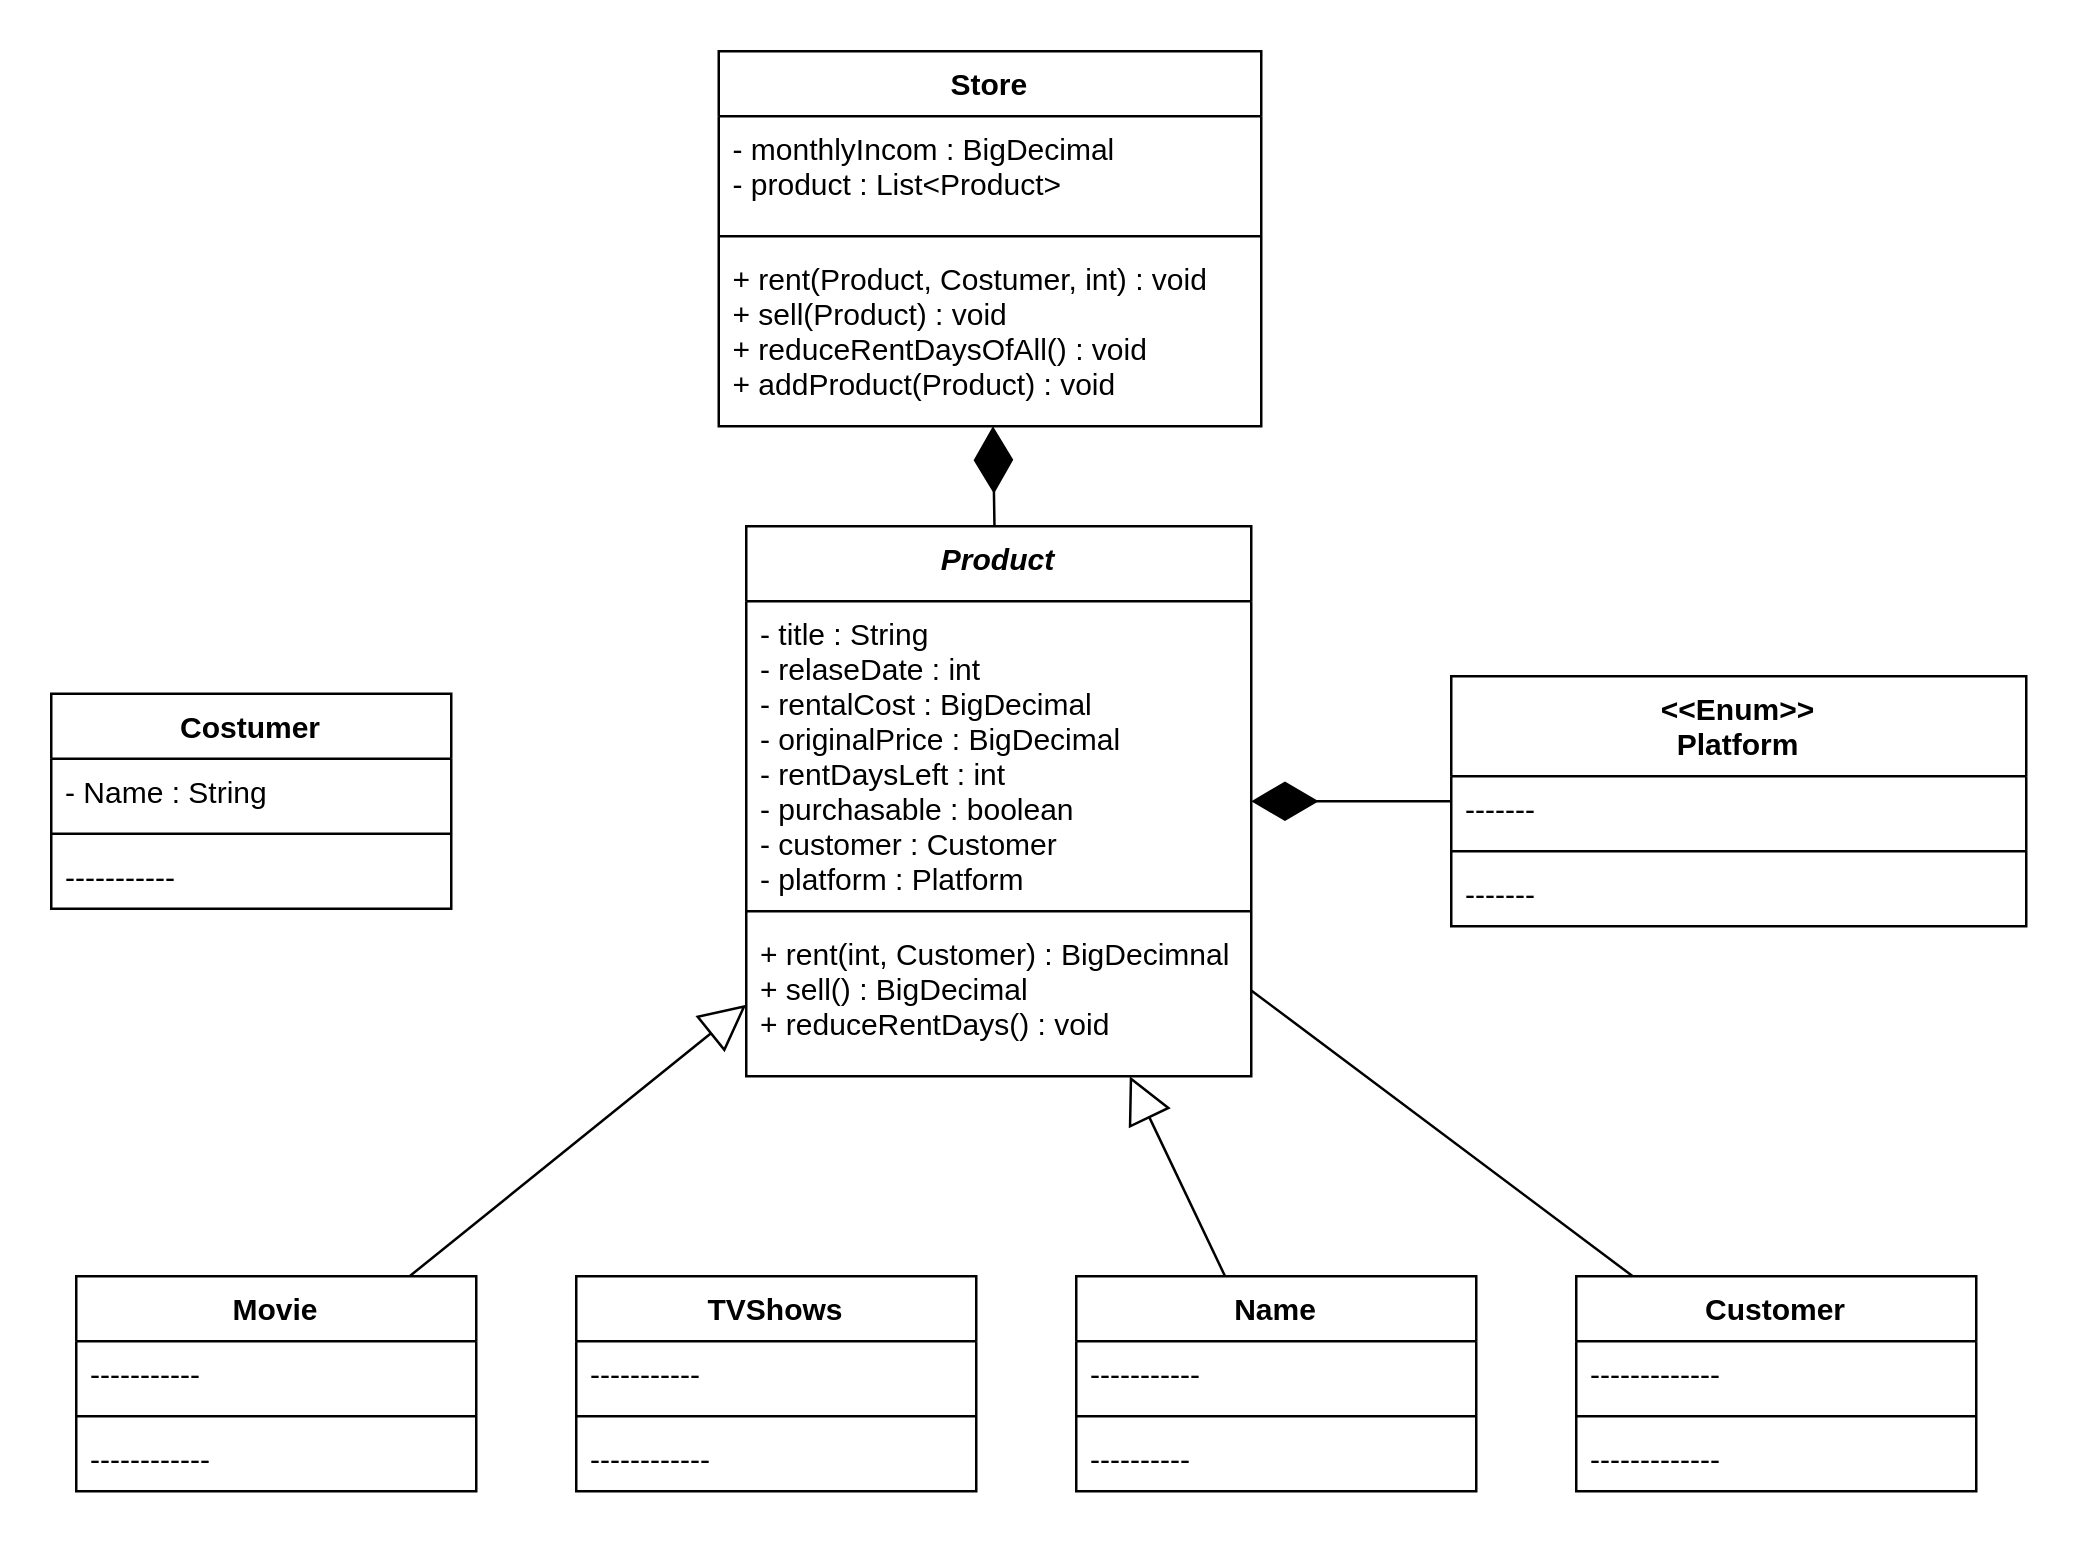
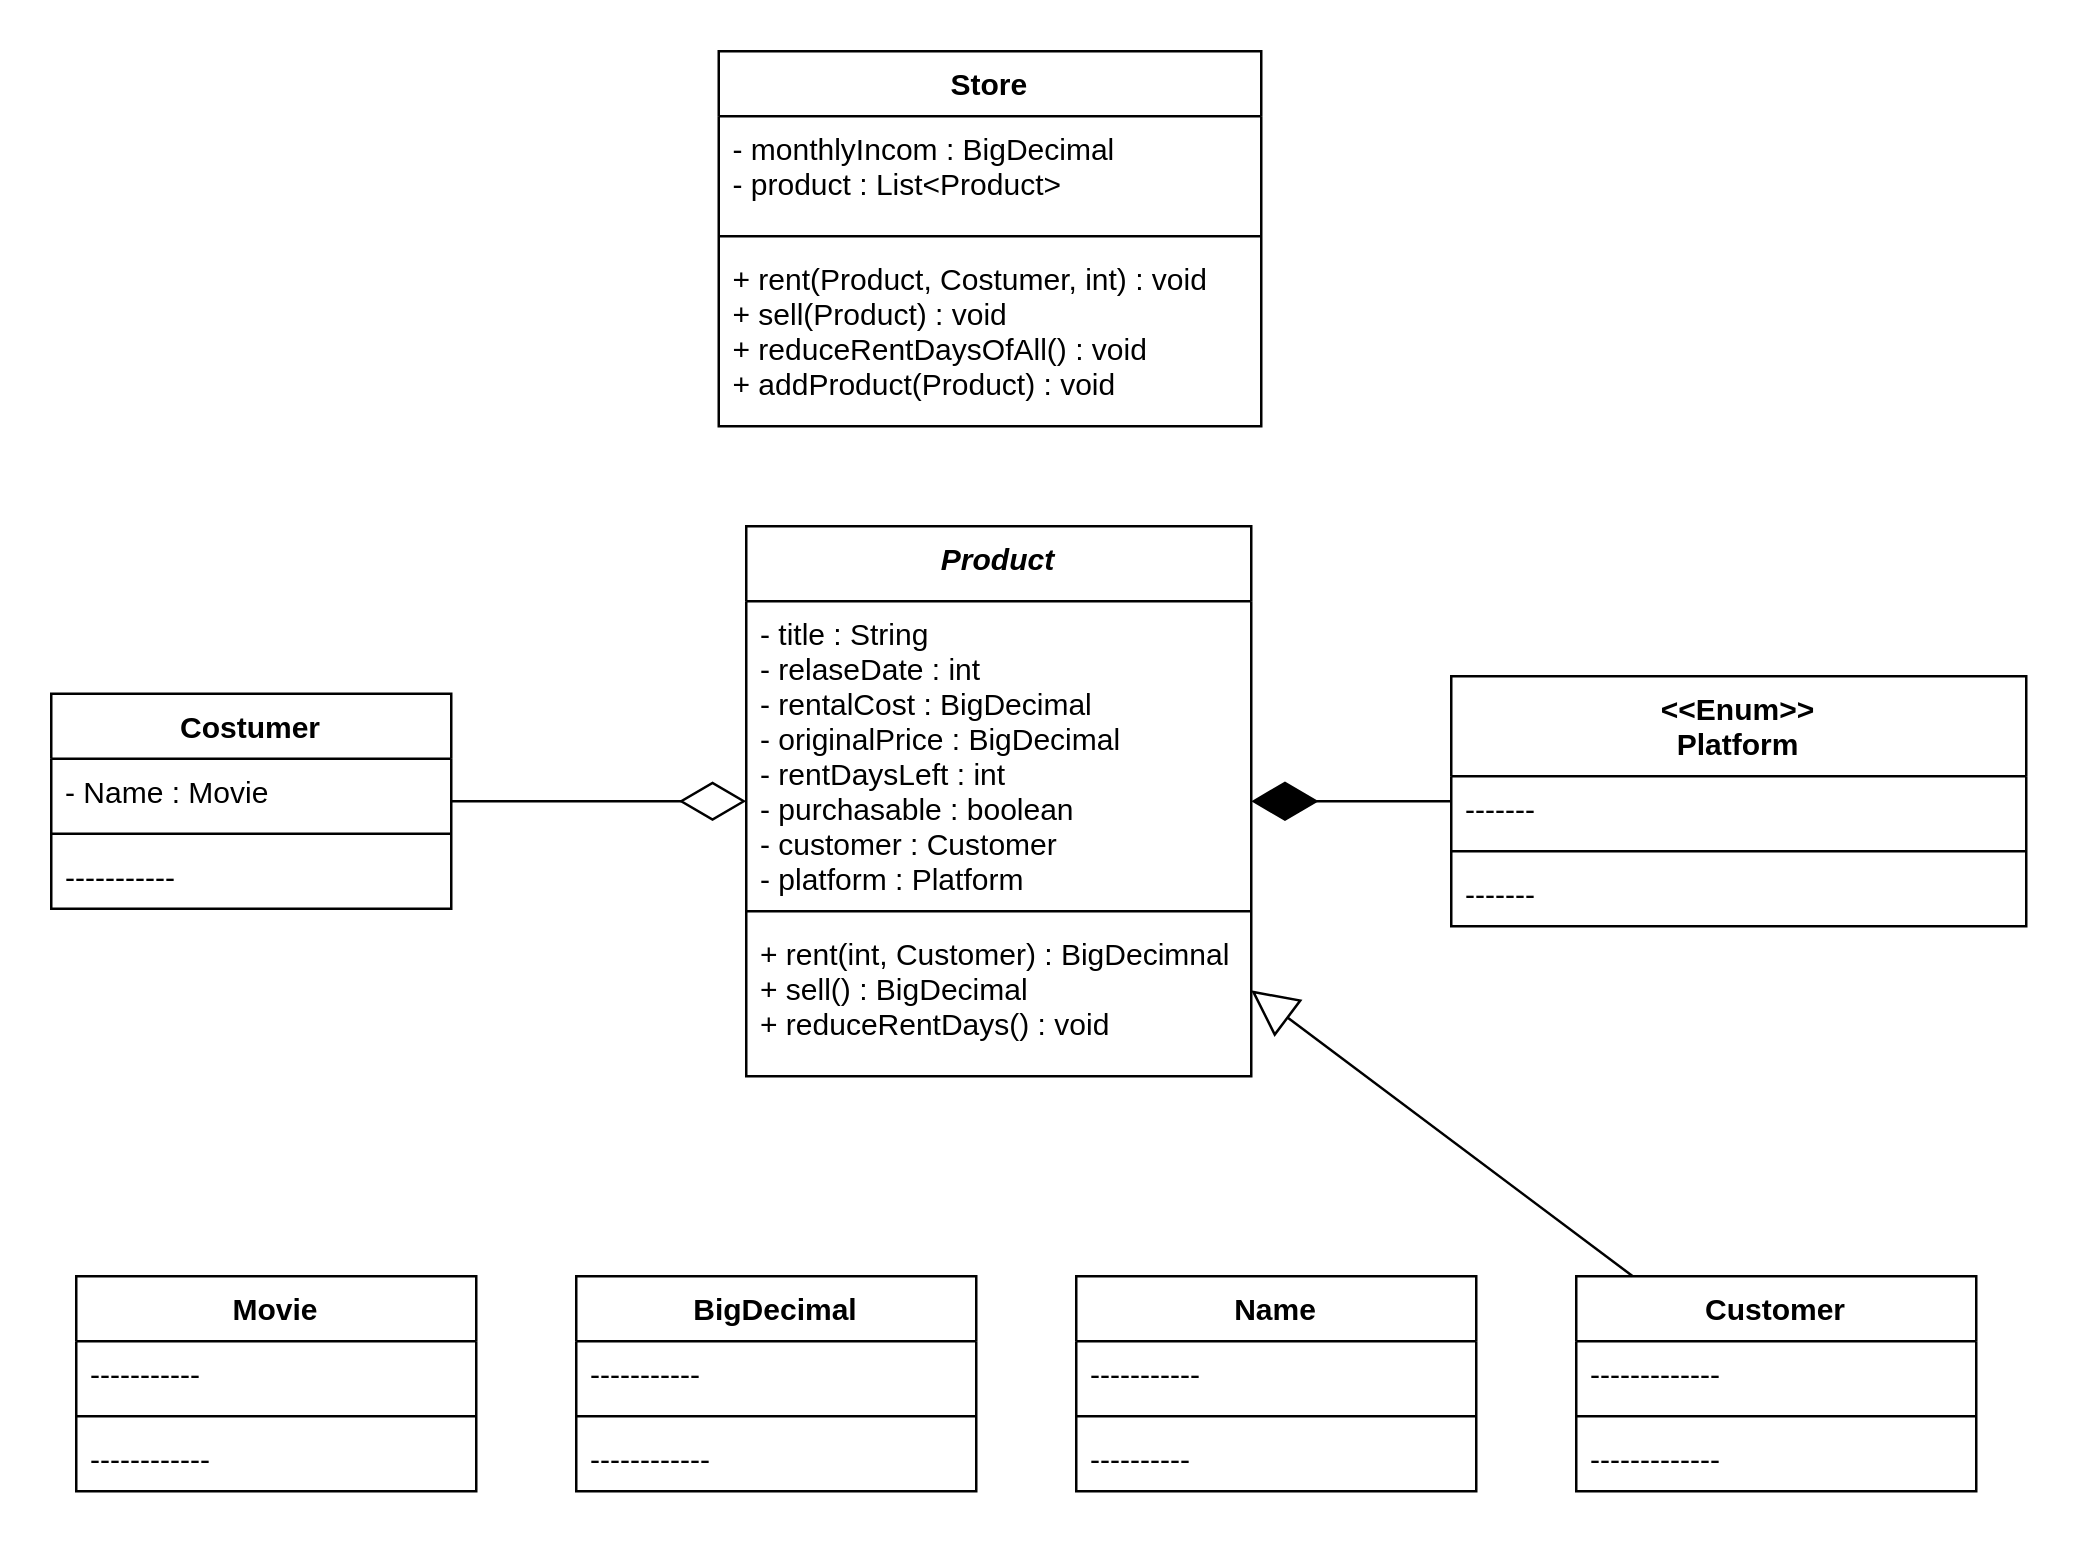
- <mxCell id="10" value="" style="endArrow=diamondThin;endFill=1;endSize=24;html=1;rounded=0;" edge="1" parent="1" source="6" target="2"><mxGeometry width="160" relative="1" as="geometry"><mxPoint x="310" y="280" as="sourcePoint" /><mxPoint x="470" y="280" as="targetPoint" /></mxGeometry></mxCell>
- <mxCell id="28" value="- Name : String" style="text;strokeColor=none;fillColor=none;align=left;verticalAlign=top;spacingLeft=4;spacingRight=4;overflow=hidden;rotatable=0;points=[[0,0.5],[1,0.5]];portConstraint=eastwest;" vertex="1" parent="27"><mxGeometry y="26" width="160" height="26" as="geometry" /></mxCell>
+ <mxCell id="28" value="- Name : Movie" style="text;strokeColor=none;fillColor=none;align=left;verticalAlign=top;spacingLeft=4;spacingRight=4;overflow=hidden;rotatable=0;points=[[0,0.5],[1,0.5]];portConstraint=eastwest;" vertex="1" parent="27"><mxGeometry y="26" width="160" height="26" as="geometry" /></mxCell>
+ <mxCell id="31" value="" style="endArrow=diamondThin;endFill=0;endSize=24;html=1;rounded=0;" edge="1" parent="1" source="27" target="6"><mxGeometry width="160" relative="1" as="geometry"><mxPoint x="310" y="280" as="sourcePoint" /><mxPoint x="260" y="370" as="targetPoint" /></mxGeometry></mxCell>
- <mxCell id="38" value="" style="endArrow=none;endSize=16;endFill=0;html=1;rounded=0;" edge="1" parent="1" source="23" target="6"><mxGeometry width="160" relative="1" as="geometry"><mxPoint x="580" y="364" as="sourcePoint" /><mxPoint x="740" y="364" as="targetPoint" /></mxGeometry></mxCell>
+ <mxCell id="38" value="" style="endArrow=block;endSize=16;endFill=0;html=1;rounded=0;" edge="1" parent="1" source="23" target="6"><mxGeometry width="160" relative="1" as="geometry"><mxPoint x="580" y="364" as="sourcePoint" /><mxPoint x="740" y="364" as="targetPoint" /></mxGeometry></mxCell>
- <mxCell id="36" value="" style="endArrow=block;endSize=16;endFill=0;html=1;rounded=0;" edge="1" parent="1" source="11" target="6"><mxGeometry width="160" relative="1" as="geometry"><mxPoint x="110" y="380" as="sourcePoint" /><mxPoint x="270" y="380" as="targetPoint" /></mxGeometry></mxCell>
- <mxCell id="37" value="" style="endArrow=block;endSize=16;endFill=0;html=1;rounded=0;" edge="1" parent="1" source="19" target="6"><mxGeometry width="160" relative="1" as="geometry"><mxPoint x="610" y="400" as="sourcePoint" /><mxPoint x="770" y="400" as="targetPoint" /></mxGeometry></mxCell>
- <mxCell id="15" value="TVShows" style="swimlane;fontStyle=1;align=center;verticalAlign=top;childLayout=stackLayout;horizontal=1;startSize=26;horizontalStack=0;resizeParent=1;resizeParentMax=0;resizeLast=0;collapsible=1;marginBottom=0;" vertex="1" parent="1"><mxGeometry x="230" y="510" width="160" height="86" as="geometry" /></mxCell>
+ <mxCell id="15" value="BigDecimal" style="swimlane;fontStyle=1;align=center;verticalAlign=top;childLayout=stackLayout;horizontal=1;startSize=26;horizontalStack=0;resizeParent=1;resizeParentMax=0;resizeLast=0;collapsible=1;marginBottom=0;" vertex="1" parent="1"><mxGeometry x="230" y="510" width="160" height="86" as="geometry" /></mxCell>
